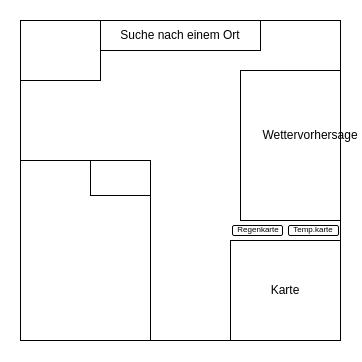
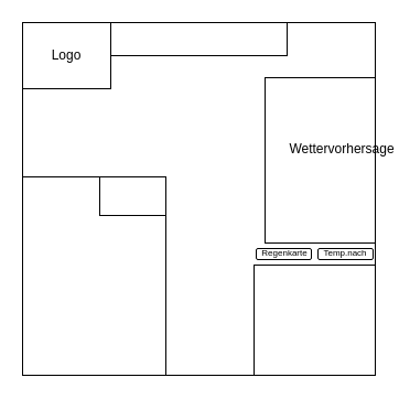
- <mxCell id="5" value="Suche nach einem Ort" style="text;html=1;strokeColor=none;fillColor=none;align=center;verticalAlign=middle;whiteSpace=wrap;rounded=0;" vertex="1" parent="1"><mxGeometry x="100" y="20" width="160" height="30" as="geometry" /></mxCell>
+ <mxCell id="16" value="Logo" style="text;html=1;strokeColor=none;fillColor=none;align=center;verticalAlign=middle;whiteSpace=wrap;rounded=0;" vertex="1" parent="1"><mxGeometry x="40" y="40" width="40" height="20" as="geometry" /></mxCell>
- <mxCell id="13" value="&lt;font style=&quot;font-size: 8px&quot;&gt;Temp.karte&lt;/font&gt;" style="text;html=1;strokeColor=none;fillColor=none;align=center;verticalAlign=middle;whiteSpace=wrap;rounded=0;" vertex="1" parent="1"><mxGeometry x="293" y="218" width="40" height="20" as="geometry" /></mxCell>
+ <mxCell id="13" value="&lt;font style=&quot;font-size: 8px&quot;&gt;Temp.nach&lt;/font&gt;" style="text;html=1;strokeColor=none;fillColor=none;align=center;verticalAlign=middle;whiteSpace=wrap;rounded=0;" vertex="1" parent="1"><mxGeometry x="293" y="218" width="40" height="20" as="geometry" /></mxCell>
- <mxCell id="14" value="Karte" style="text;html=1;strokeColor=none;fillColor=none;align=center;verticalAlign=middle;whiteSpace=wrap;rounded=0;" vertex="1" parent="1"><mxGeometry x="265" y="280" width="40" height="20" as="geometry" /></mxCell>
